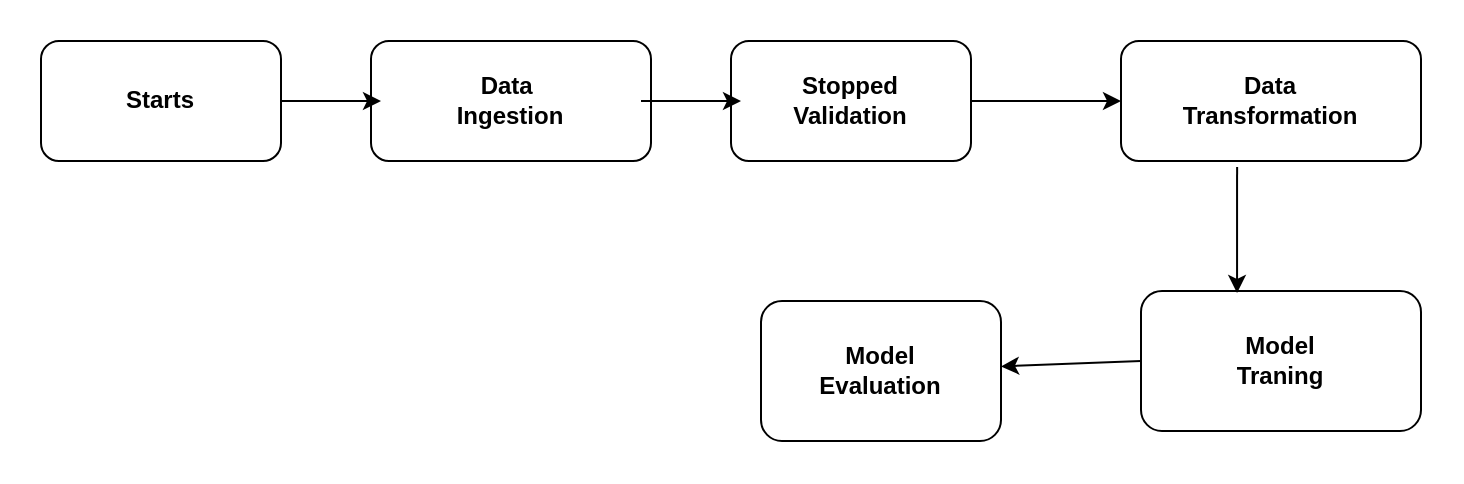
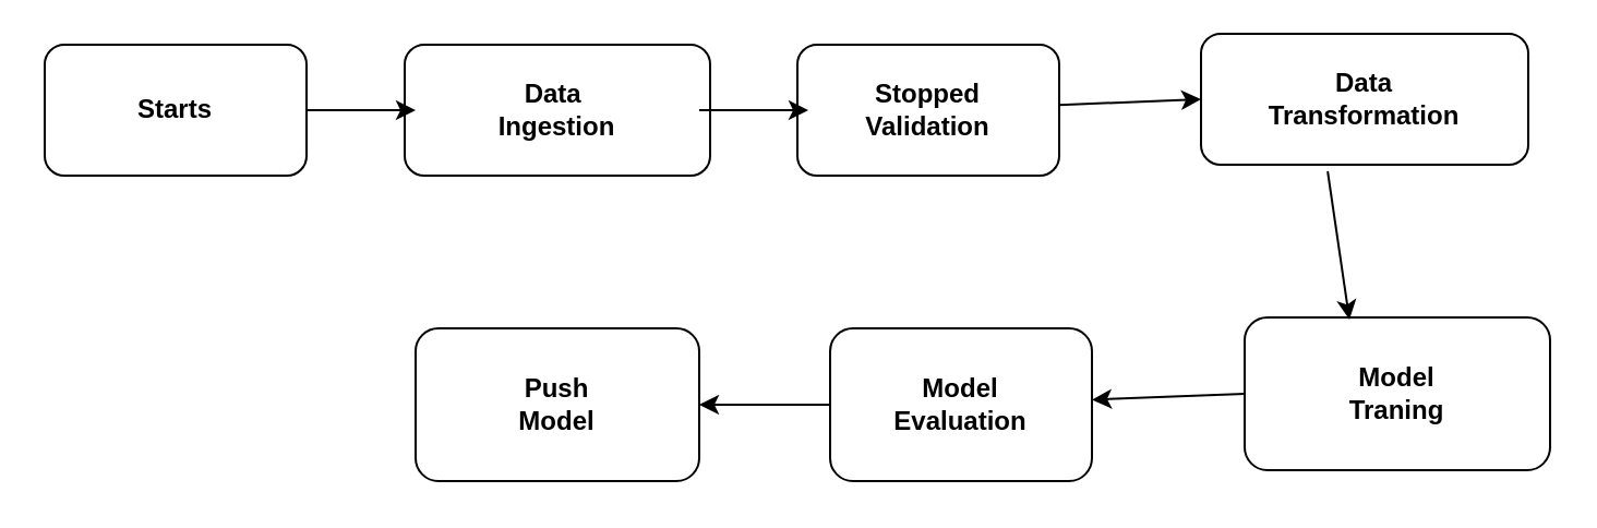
- <mxCell id="4" value="&lt;b&gt;Data&lt;br&gt;Transformation&lt;/b&gt;" style="rounded=1;whiteSpace=wrap;html=1;" vertex="1" parent="1"><mxGeometry x="560" y="20" width="150" height="60" as="geometry" /></mxCell>
+ <mxCell id="4" value="&lt;b&gt;Data&lt;br&gt;Transformation&lt;/b&gt;" style="rounded=1;whiteSpace=wrap;html=1;" vertex="1" parent="1"><mxGeometry x="550" y="15" width="150" height="60" as="geometry" /></mxCell>
+ <mxCell id="7" value="&lt;b&gt;Push&lt;br&gt;Model&lt;/b&gt;" style="rounded=1;whiteSpace=wrap;html=1;" vertex="1" parent="1"><mxGeometry x="190" y="150" width="130" height="70" as="geometry" /></mxCell>
+ <mxCell id="14" value="" style="endArrow=classic;html=1;rounded=0;exitX=0;exitY=0.5;exitDx=0;exitDy=0;entryX=1;entryY=0.5;entryDx=0;entryDy=0;" edge="1" parent="1" source="6" target="7"><mxGeometry width="50" height="50" relative="1" as="geometry"><mxPoint x="340" y="100" as="sourcePoint" /><mxPoint x="390" y="50" as="targetPoint" /></mxGeometry></mxCell>
